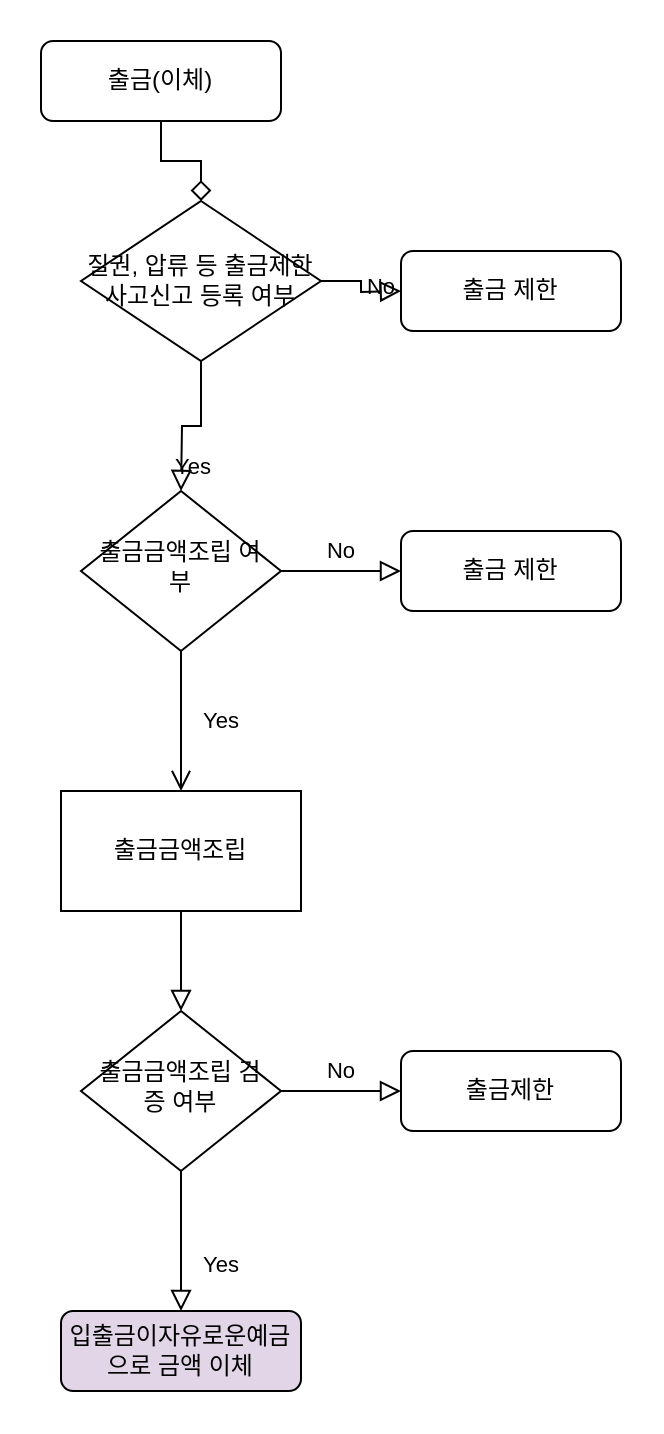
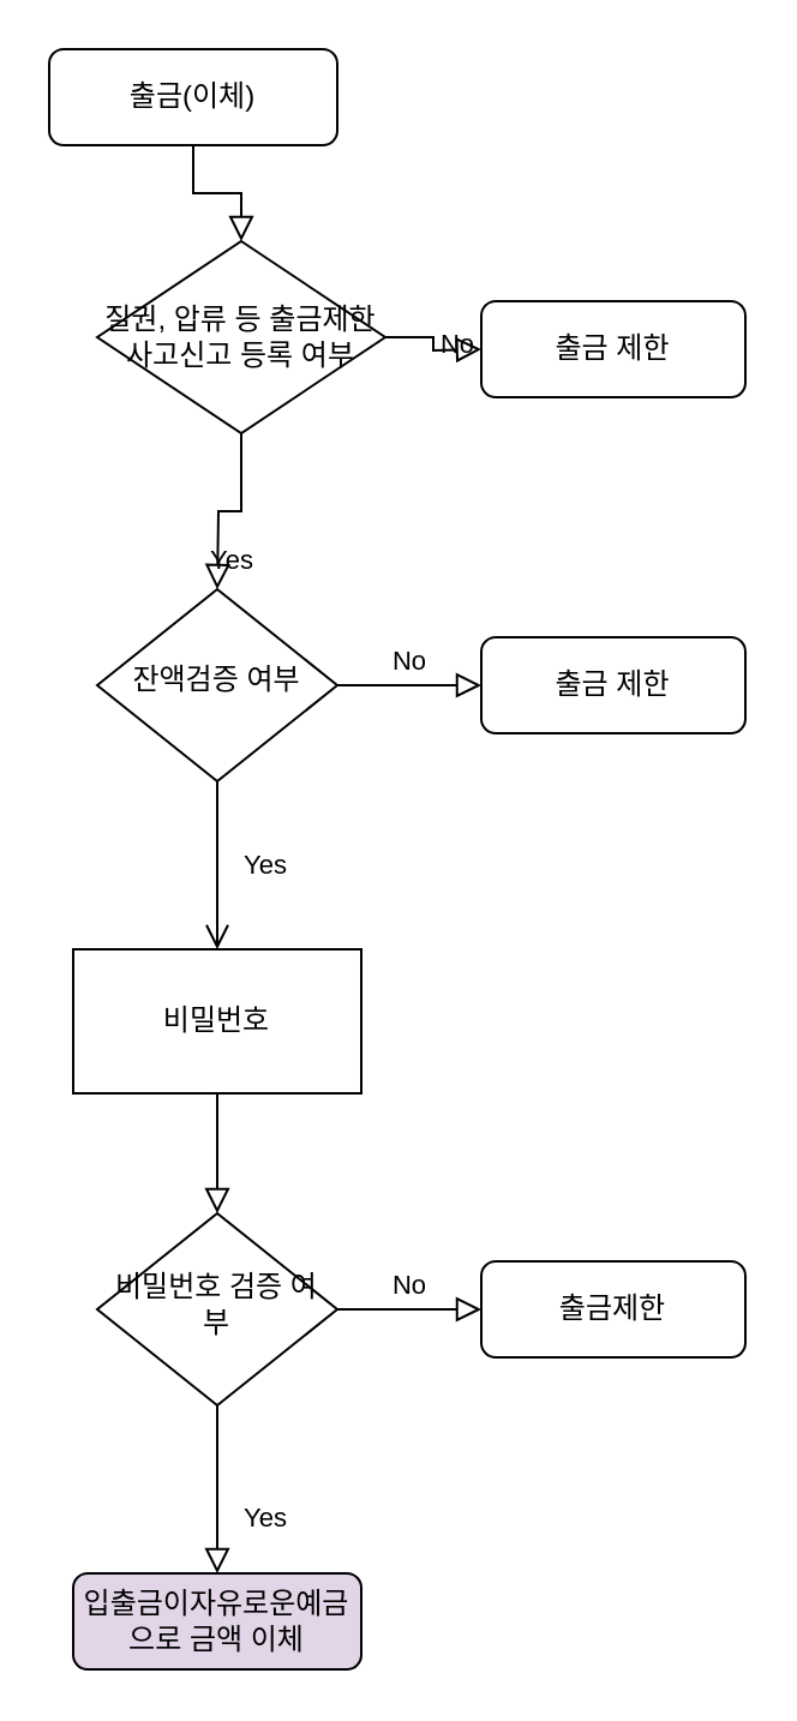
- <mxCell id="2" value="" style="rounded=0;html=1;jettySize=auto;orthogonalLoop=1;fontSize=11;endArrow=diamond;endFill=0;endSize=8;strokeWidth=1;shadow=0;labelBackgroundColor=none;edgeStyle=orthogonalEdgeStyle;entryX=0.5;entryY=0;entryDx=0;entryDy=0;" parent="1" source="3" target="15" edge="1"><mxGeometry relative="1" as="geometry" /></mxCell>
+ <mxCell id="2" value="" style="rounded=0;html=1;jettySize=auto;orthogonalLoop=1;fontSize=11;endArrow=block;endFill=0;endSize=8;strokeWidth=1;shadow=0;labelBackgroundColor=none;edgeStyle=orthogonalEdgeStyle;entryX=0.5;entryY=0;entryDx=0;entryDy=0;" parent="1" source="3" target="15" edge="1"><mxGeometry relative="1" as="geometry" /></mxCell>
- <mxCell id="6" value="출금금액조립 여부" style="rhombus;whiteSpace=wrap;html=1;shadow=0;fontFamily=Helvetica;fontSize=12;align=center;strokeWidth=1;spacing=6;spacingTop=-4;" parent="1" vertex="1"><mxGeometry x="40" y="245" width="100" height="80" as="geometry" /></mxCell>
+ <mxCell id="6" value="잔액검증 여부" style="rhombus;whiteSpace=wrap;html=1;shadow=0;fontFamily=Helvetica;fontSize=12;align=center;strokeWidth=1;spacing=6;spacingTop=-4;" parent="1" vertex="1"><mxGeometry x="40" y="245" width="100" height="80" as="geometry" /></mxCell>
- <mxCell id="9" value="출금금액조립" style="rounded=0;whiteSpace=wrap;html=1;" parent="1" vertex="1"><mxGeometry x="30" y="395" width="120" height="60" as="geometry" /></mxCell>
+ <mxCell id="9" value="비밀번호" style="rounded=0;whiteSpace=wrap;html=1;" parent="1" vertex="1"><mxGeometry x="30" y="395" width="120" height="60" as="geometry" /></mxCell>
- <mxCell id="11" value="출금금액조립 검증 여부" style="rhombus;whiteSpace=wrap;html=1;shadow=0;fontFamily=Helvetica;fontSize=12;align=center;strokeWidth=1;spacing=6;spacingTop=-4;" parent="1" vertex="1"><mxGeometry x="40" y="505" width="100" height="80" as="geometry" /></mxCell>
+ <mxCell id="11" value="비밀번호 검증 여부" style="rhombus;whiteSpace=wrap;html=1;shadow=0;fontFamily=Helvetica;fontSize=12;align=center;strokeWidth=1;spacing=6;spacingTop=-4;" parent="1" vertex="1"><mxGeometry x="40" y="505" width="100" height="80" as="geometry" /></mxCell>
